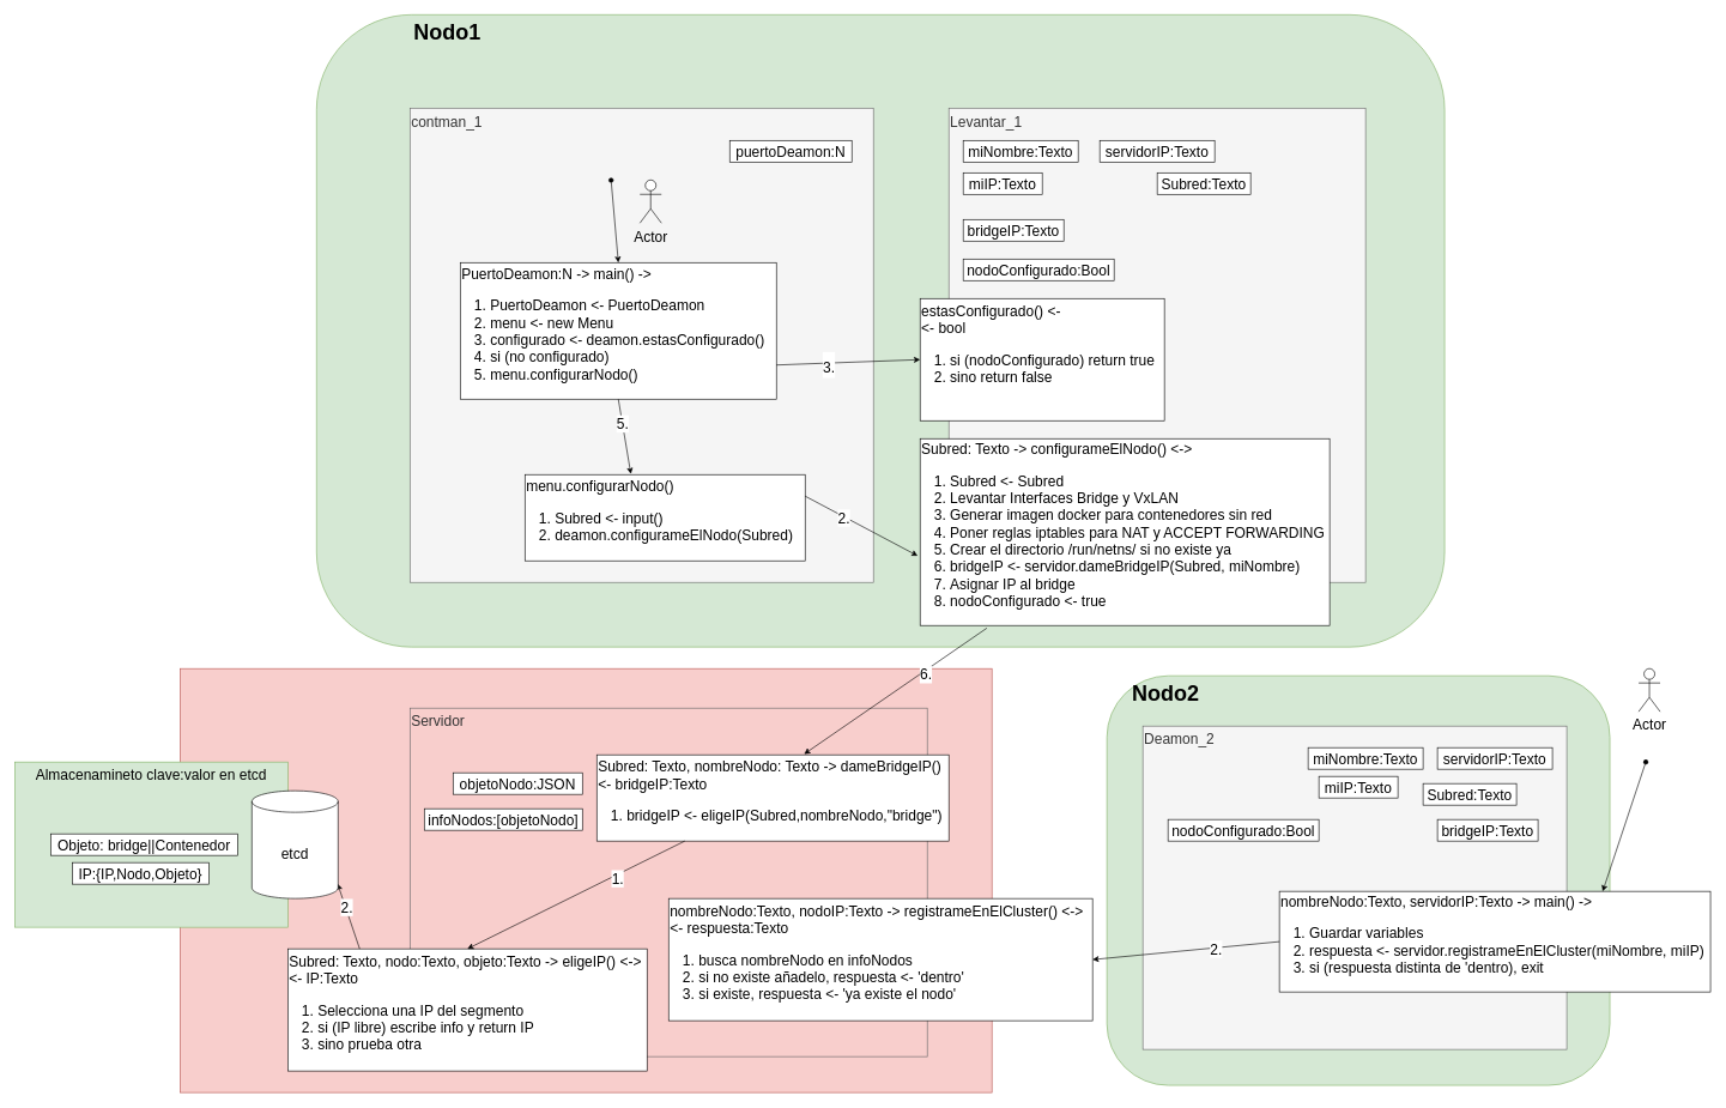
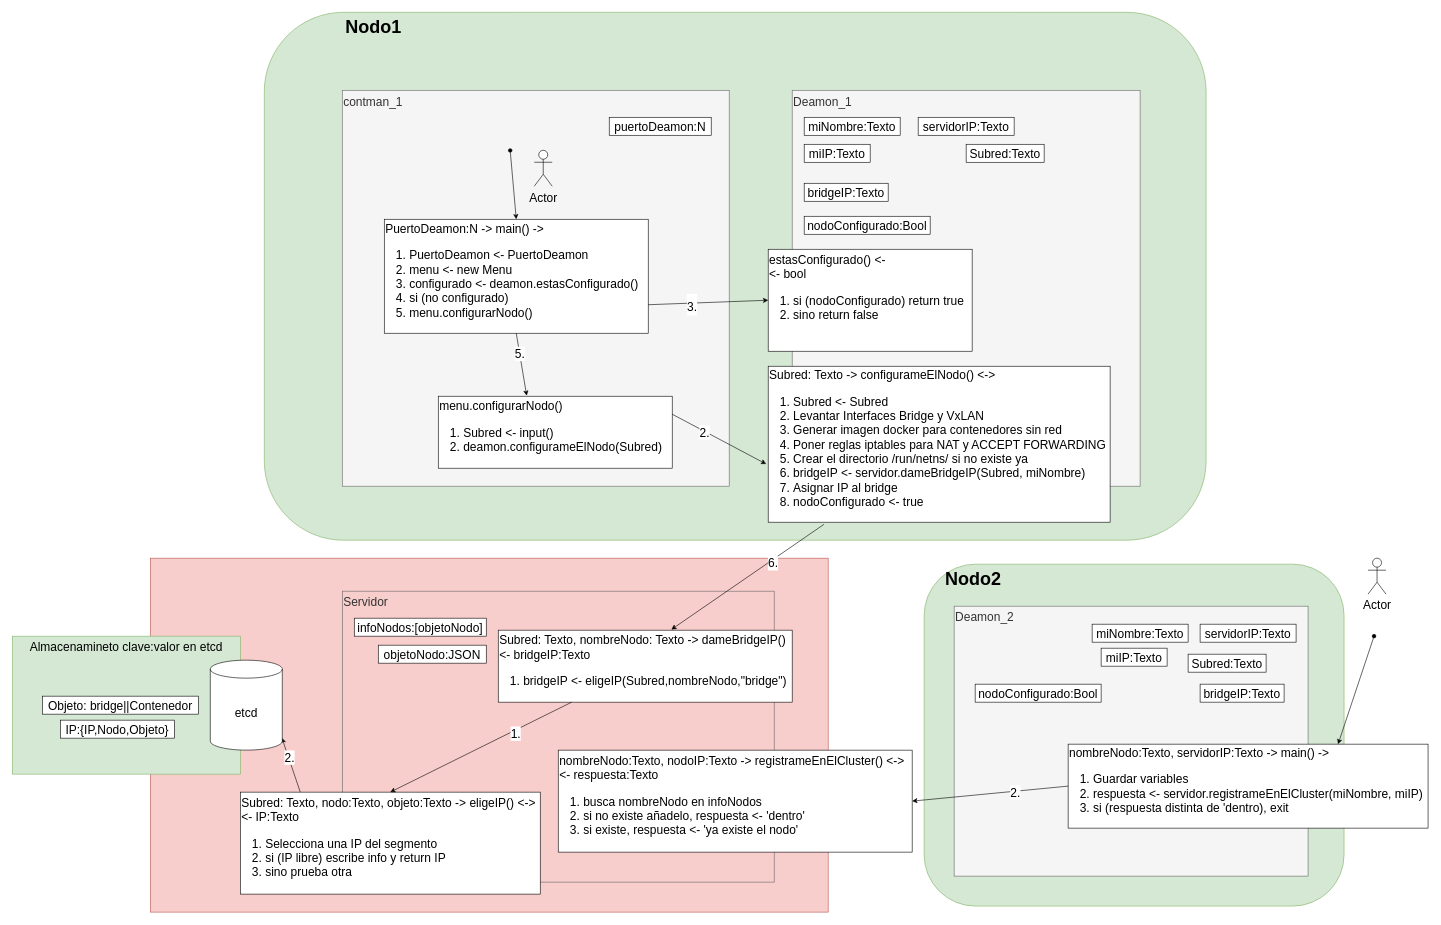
- <mxCell id="7" value="Levantar_1" style="rounded=0;whiteSpace=wrap;html=1;fillColor=#f5f5f5;fontColor=#333333;strokeColor=#666666;fontSize=20;align=left;horizontal=1;verticalAlign=top;" parent="1" vertex="1"><mxGeometry x="1320" y="150" width="580" height="660" as="geometry" /></mxCell>
+ <mxCell id="7" value="Deamon_1" style="rounded=0;whiteSpace=wrap;html=1;fillColor=#f5f5f5;fontColor=#333333;strokeColor=#666666;fontSize=20;align=left;horizontal=1;verticalAlign=top;" parent="1" vertex="1"><mxGeometry x="1320" y="150" width="580" height="660" as="geometry" /></mxCell>
- <mxCell id="39" value="infoNodos:[objetoNodo]" style="rounded=0;whiteSpace=wrap;html=1;fontSize=20;autosize=1;" parent="1" vertex="1"><mxGeometry x="590" y="1125" width="220" height="30" as="geometry" /></mxCell>
+ <mxCell id="39" value="infoNodos:[objetoNodo]" style="rounded=0;whiteSpace=wrap;html=1;fontSize=20;autosize=1;" parent="1" vertex="1"><mxGeometry x="590" y="1030" width="220" height="30" as="geometry" /></mxCell>
